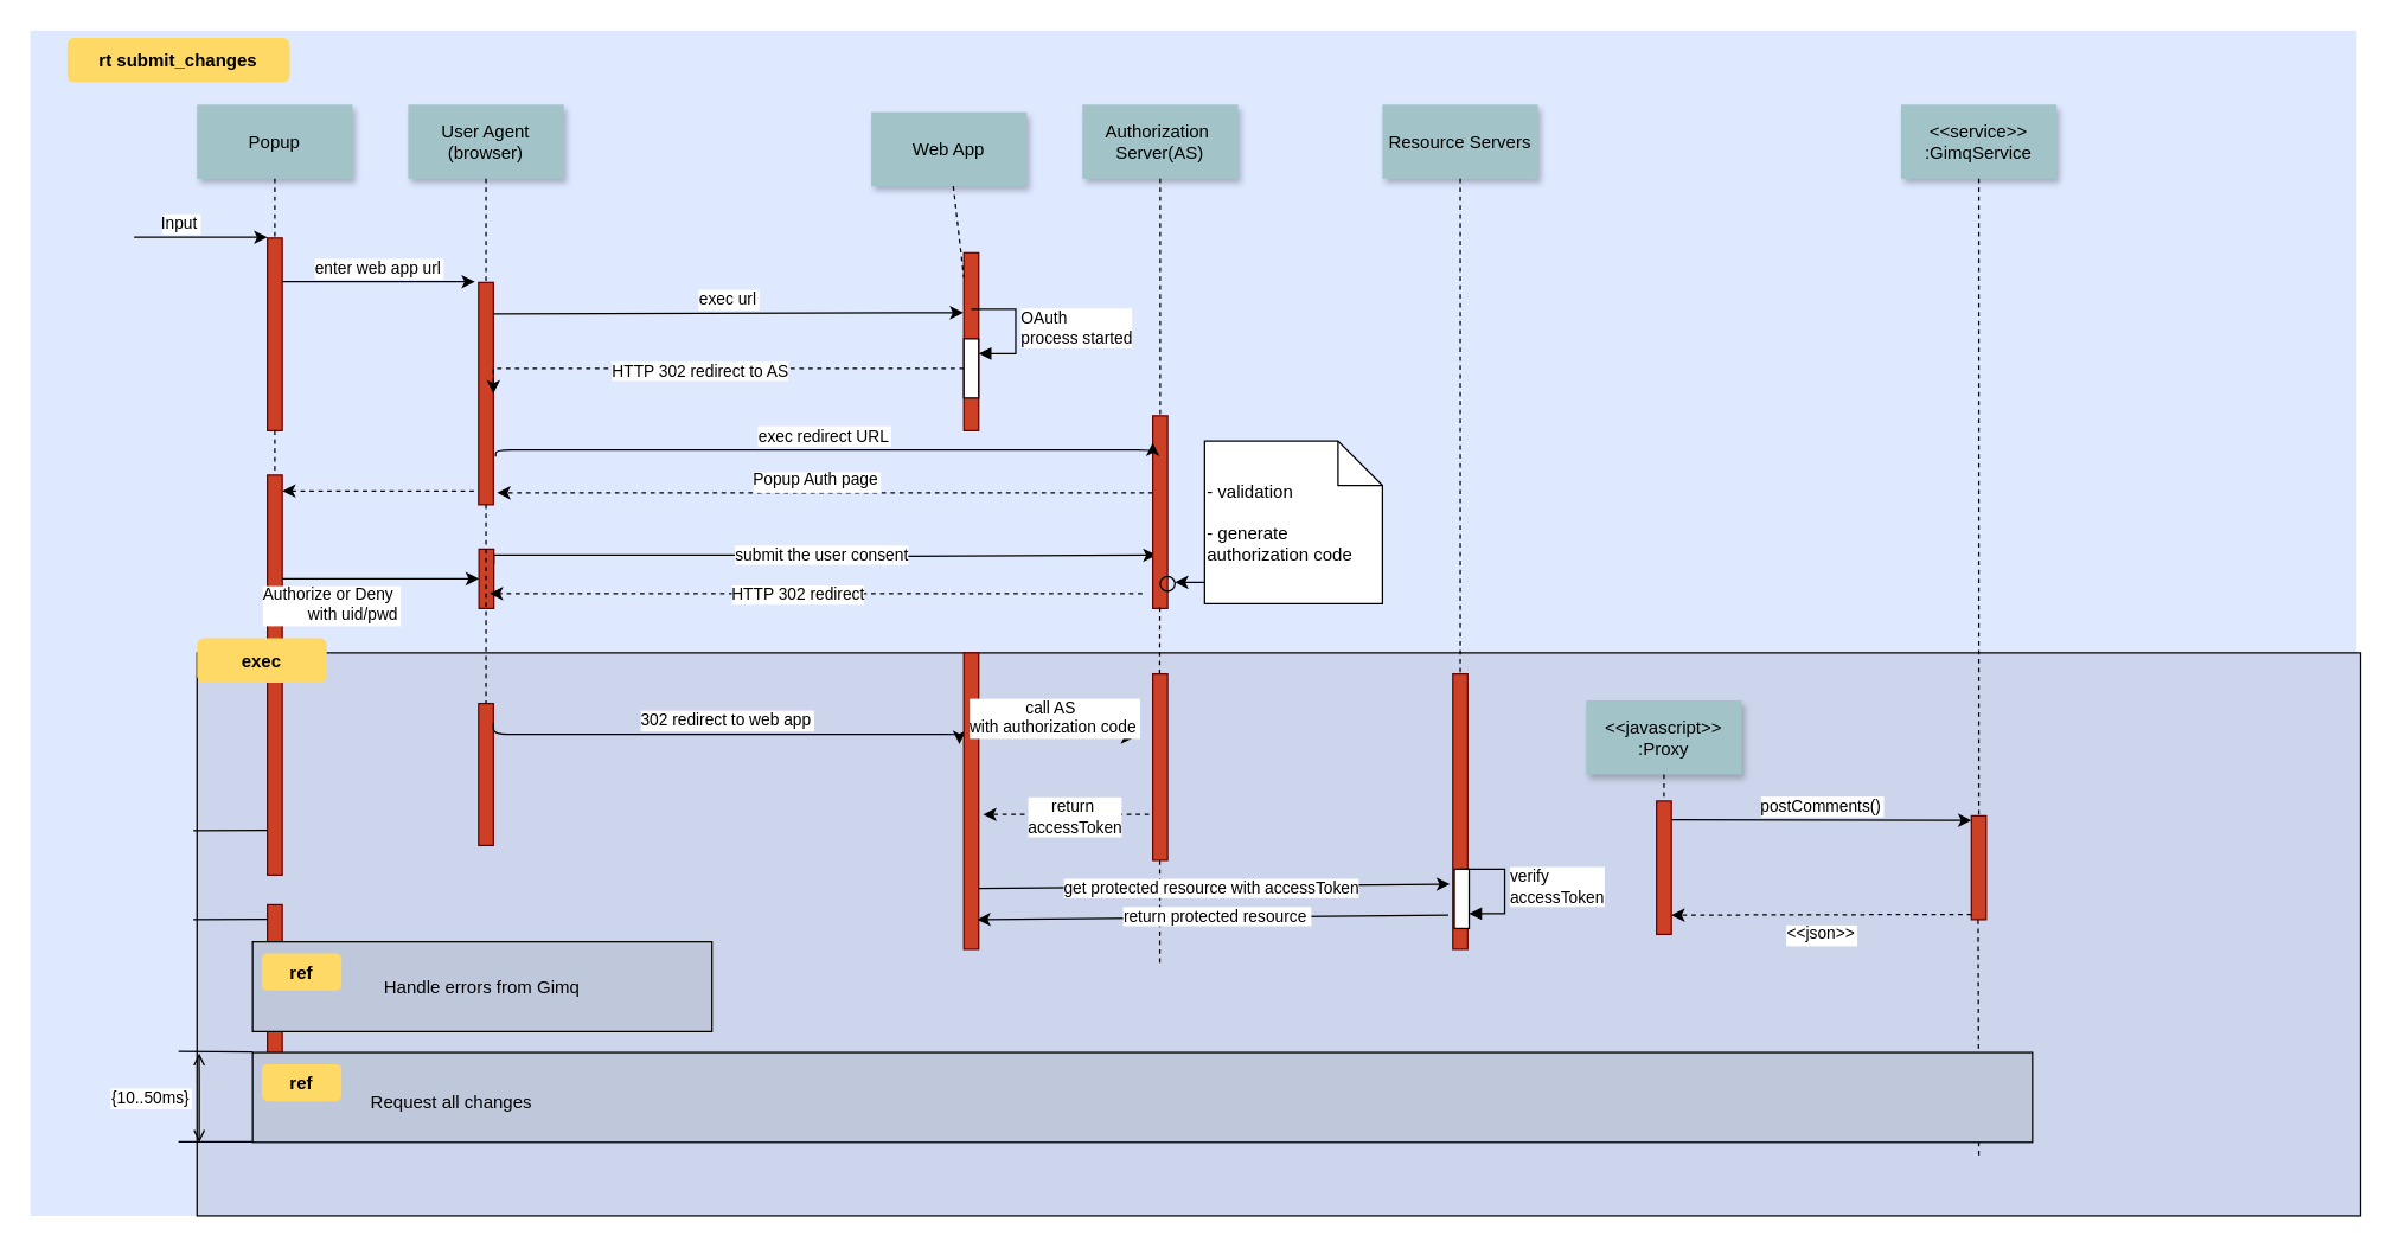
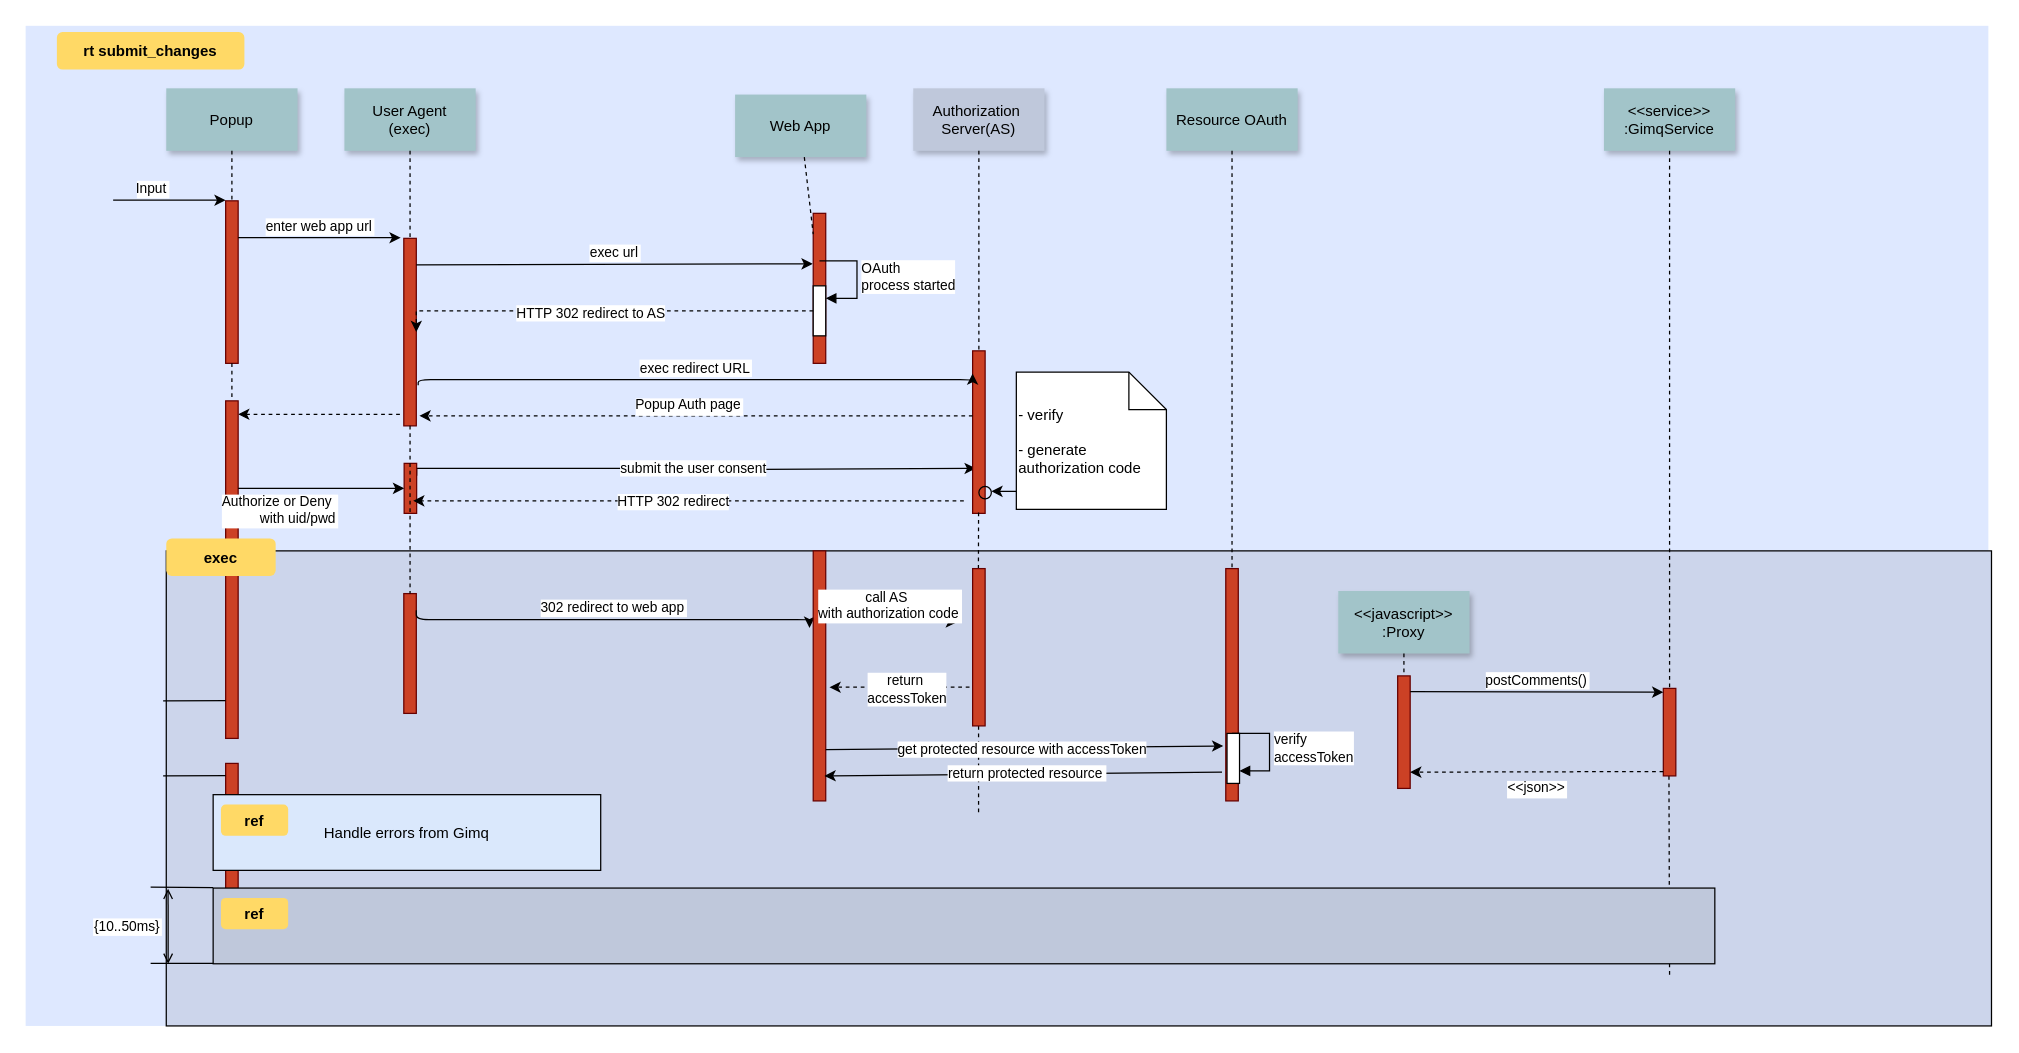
- <mxCell id="9" value="User Agent&#10;(browser)" style="shadow=1;fillColor=#A2C4C9;strokeColor=none" parent="1" vertex="1"><mxGeometry x="275" y="70" width="105" height="50" as="geometry" /></mxCell>
+ <mxCell id="9" value="User Agent&#10;(exec)" style="shadow=1;fillColor=#A2C4C9;strokeColor=none" parent="1" vertex="1"><mxGeometry x="275" y="70" width="105" height="50" as="geometry" /></mxCell>
- <mxCell id="20" value="Authorization &#10;Server(AS)" style="shadow=1;fillColor=#A2C4C9;strokeColor=none" parent="1" vertex="1"><mxGeometry x="730" y="70" width="105" height="50" as="geometry" /></mxCell>
+ <mxCell id="20" value="Authorization &#10;Server(AS)" style="shadow=1;fillColor=#bfc8db;strokeColor=none;" parent="1" vertex="1"><mxGeometry x="730" y="70" width="105" height="50" as="geometry" /></mxCell>
- <mxCell id="23" value="Resource Servers" style="shadow=1;fillColor=#A2C4C9;strokeColor=none" parent="1" vertex="1"><mxGeometry x="932.5" y="70" width="105" height="50" as="geometry" /></mxCell>
+ <mxCell id="23" value="Resource OAuth" style="shadow=1;fillColor=#A2C4C9;strokeColor=none" parent="1" vertex="1"><mxGeometry x="932.5" y="70" width="105" height="50" as="geometry" /></mxCell>
- <mxCell id="30" value=" - validation&#10;&#10; - generate &#10;authorization code" style="shape=note;align=left" parent="1" vertex="1"><mxGeometry x="812.473" y="297.004" width="120.027" height="109.826" as="geometry" /></mxCell>
+ <mxCell id="30" value=" - verify&#10;&#10; - generate &#10;authorization code" style="shape=note;align=left" parent="1" vertex="1"><mxGeometry x="812.473" y="297.004" width="120.027" height="109.826" as="geometry" /></mxCell>
- <mxCell id="52" value="Handle errors from Gimq" style="fillColor=#BFC8DB" parent="1" vertex="1"><mxGeometry x="170" y="635" width="310" height="60.556" as="geometry" /></mxCell>
+ <mxCell id="52" value="Handle errors from Gimq" style="fillColor=#dae8fc;" parent="1" vertex="1"><mxGeometry x="170" y="635" width="310" height="60.556" as="geometry" /></mxCell>
- <mxCell id="56" value="Request all changes" style="text;align=left" parent="1" vertex="1"><mxGeometry x="248.056" y="730.116" width="351.806" height="26" as="geometry" /></mxCell>
